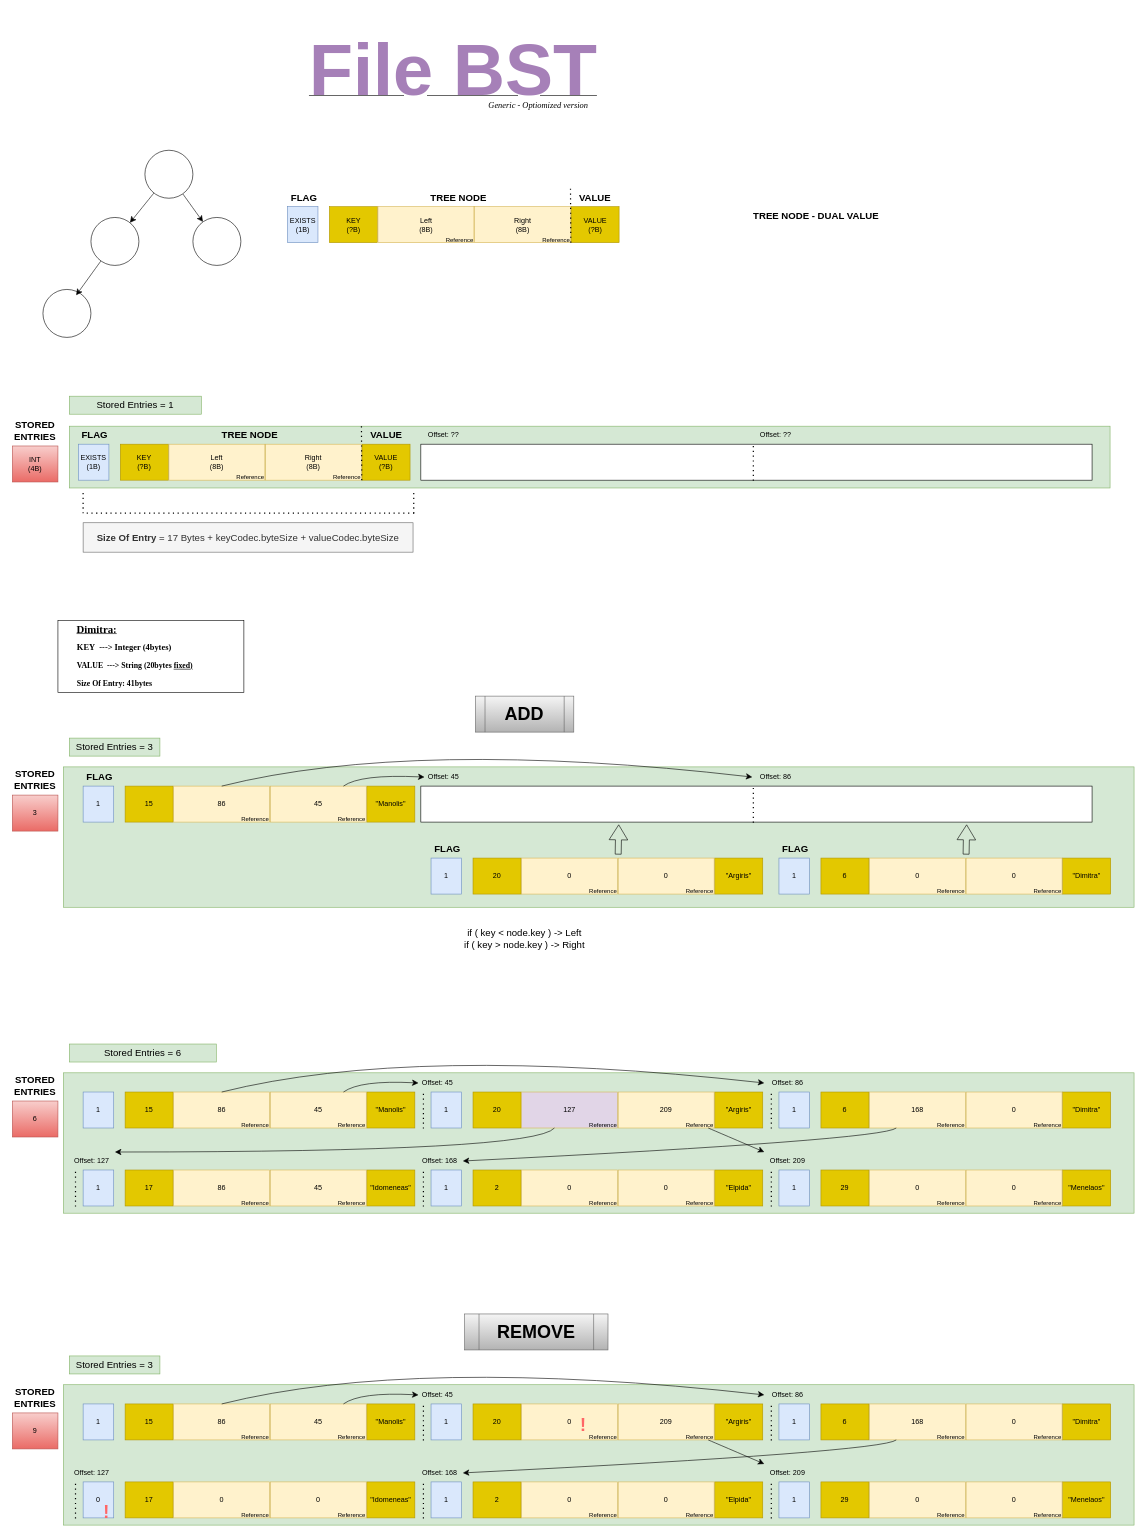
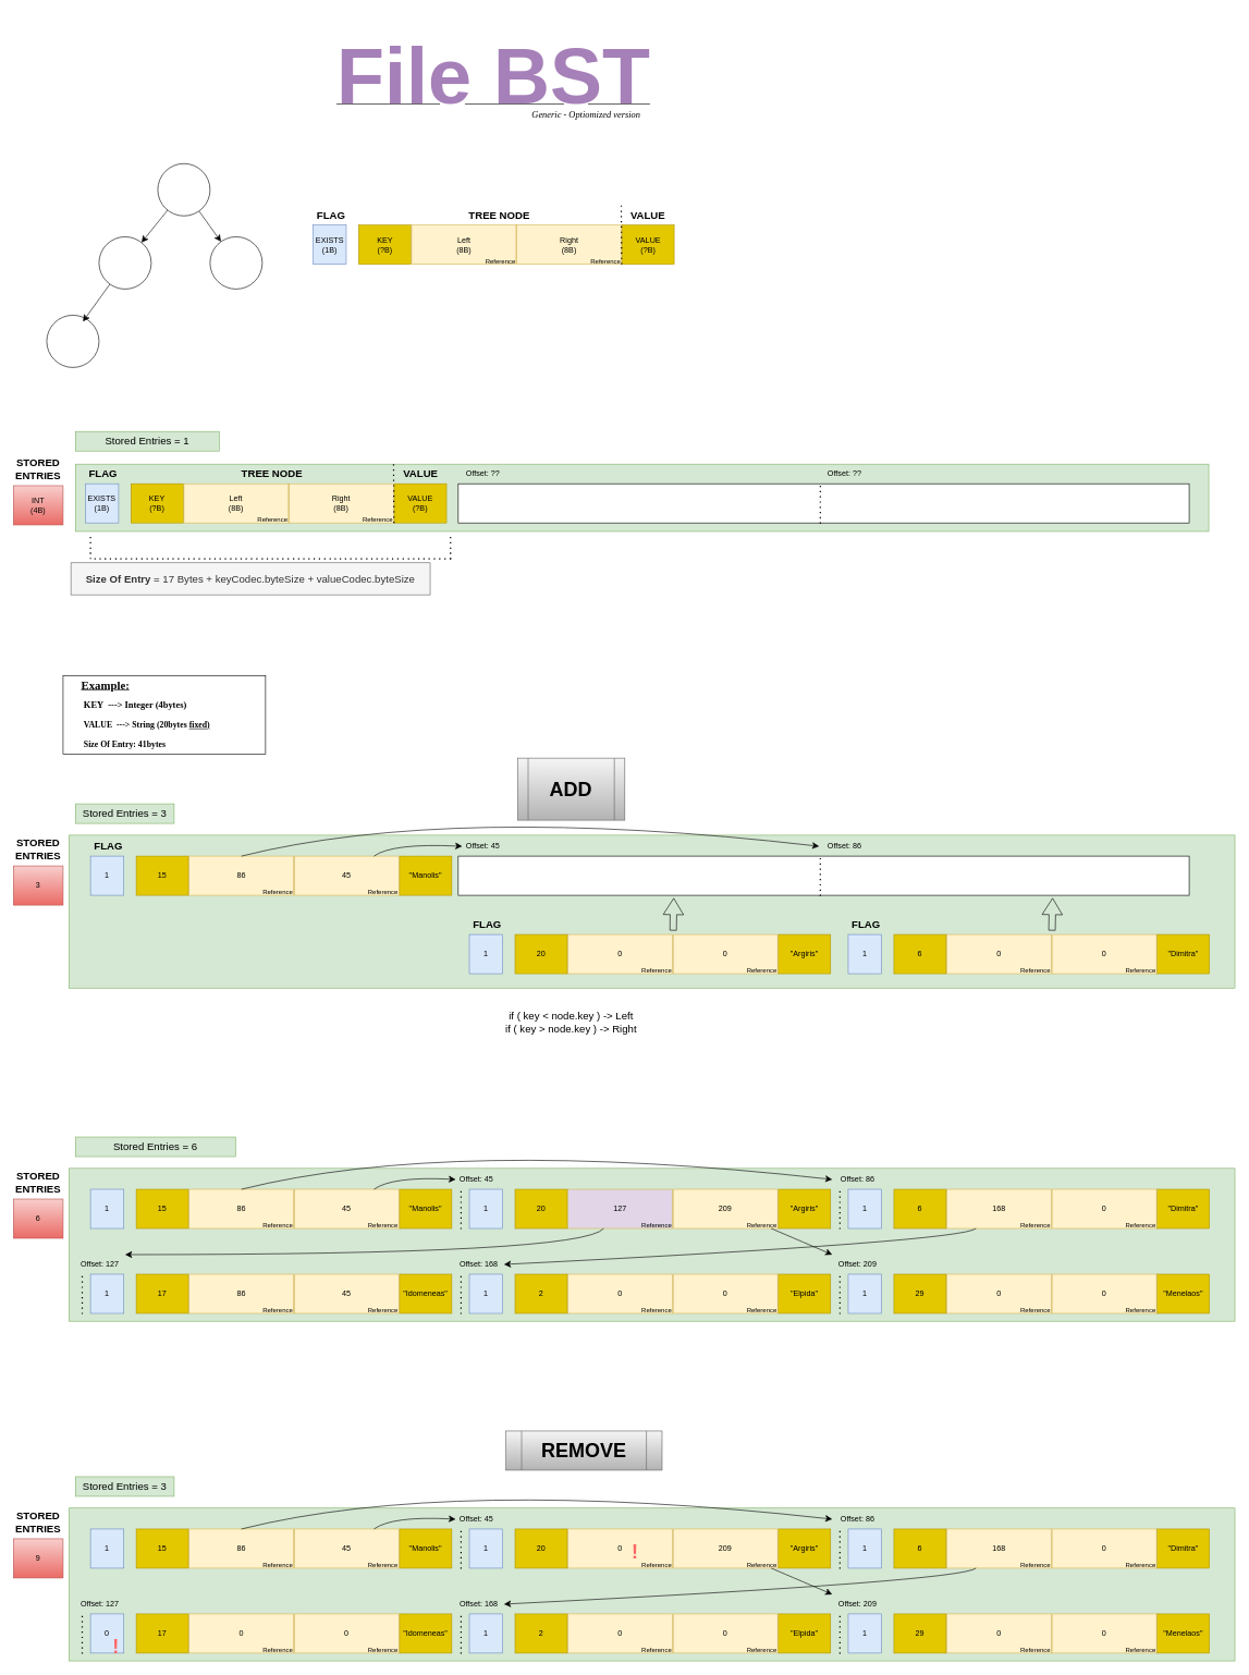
- <mxCell id="290" value="&lt;font style=&quot;font-size: 16px;&quot;&gt;&lt;b&gt;TREE NODE - DUAL VALUE&lt;br&gt;&lt;/b&gt;&lt;/font&gt;" style="text;html=1;strokeColor=none;fillColor=none;align=center;verticalAlign=middle;whiteSpace=wrap;rounded=0;container=0;" parent="1" vertex="1"><mxGeometry x="1240" y="344" width="240" height="30" as="geometry" /></mxCell>
- <mxCell id="8" value="&lt;div&gt;&lt;b&gt;Size Of Entry&lt;/b&gt; = 17 Bytes + keyCodec.byteSize + valueCodec.byteSize&lt;/div&gt;" style="text;html=1;align=center;verticalAlign=middle;whiteSpace=wrap;rounded=0;fontSize=16;fillColor=light-dark(#F5F5F5,#000000);fontColor=#333333;strokeColor=#666666;" parent="1" vertex="1"><mxGeometry x="138" y="871" width="550" height="49" as="geometry" /></mxCell>
+ <mxCell id="8" value="&lt;div&gt;&lt;b&gt;Size Of Entry&lt;/b&gt; = 17 Bytes + keyCodec.byteSize + valueCodec.byteSize&lt;/div&gt;" style="text;html=1;align=center;verticalAlign=middle;whiteSpace=wrap;rounded=0;fontSize=16;fillColor=light-dark(#F5F5F5,#000000);fontColor=#333333;strokeColor=#666666;" parent="1" vertex="1"><mxGeometry x="108" y="861" width="550" height="49" as="geometry" /></mxCell>
- <mxCell id="48" value="&lt;h3&gt;&lt;font style=&quot;font-size: 18px;&quot;&gt;&lt;font face=&quot;Garamond&quot;&gt;&lt;u&gt;Dimitra:&lt;/u&gt;&lt;/font&gt;&lt;/font&gt;&lt;/h3&gt;" style="text;html=1;align=center;verticalAlign=middle;whiteSpace=wrap;rounded=0;" parent="47" vertex="1"><mxGeometry width="130" height="30" as="geometry" /></mxCell>
+ <mxCell id="48" value="&lt;h3&gt;&lt;font style=&quot;font-size: 18px;&quot;&gt;&lt;font face=&quot;Garamond&quot;&gt;&lt;u&gt;Example:&lt;/u&gt;&lt;/font&gt;&lt;/font&gt;&lt;/h3&gt;" style="text;html=1;align=center;verticalAlign=middle;whiteSpace=wrap;rounded=0;" parent="47" vertex="1"><mxGeometry width="130" height="30" as="geometry" /></mxCell>
- <mxCell id="10" value="&lt;font style=&quot;font-size: 30px;&quot;&gt;&lt;b&gt;ADD&lt;/b&gt;&lt;/font&gt;" style="shape=process;whiteSpace=wrap;html=1;backgroundOutline=1;fillColor=#f5f5f5;gradientColor=#b3b3b3;strokeColor=#666666;" parent="1" vertex="1"><mxGeometry x="792" y="1160" width="164" height="60" as="geometry" /></mxCell>
+ <mxCell id="10" value="&lt;font style=&quot;font-size: 30px;&quot;&gt;&lt;b&gt;ADD&lt;/b&gt;&lt;/font&gt;" style="shape=process;whiteSpace=wrap;html=1;backgroundOutline=1;fillColor=#f5f5f5;gradientColor=#b3b3b3;strokeColor=#666666;" parent="1" vertex="1"><mxGeometry x="792" y="1160" width="164" height="95" as="geometry" /></mxCell>
